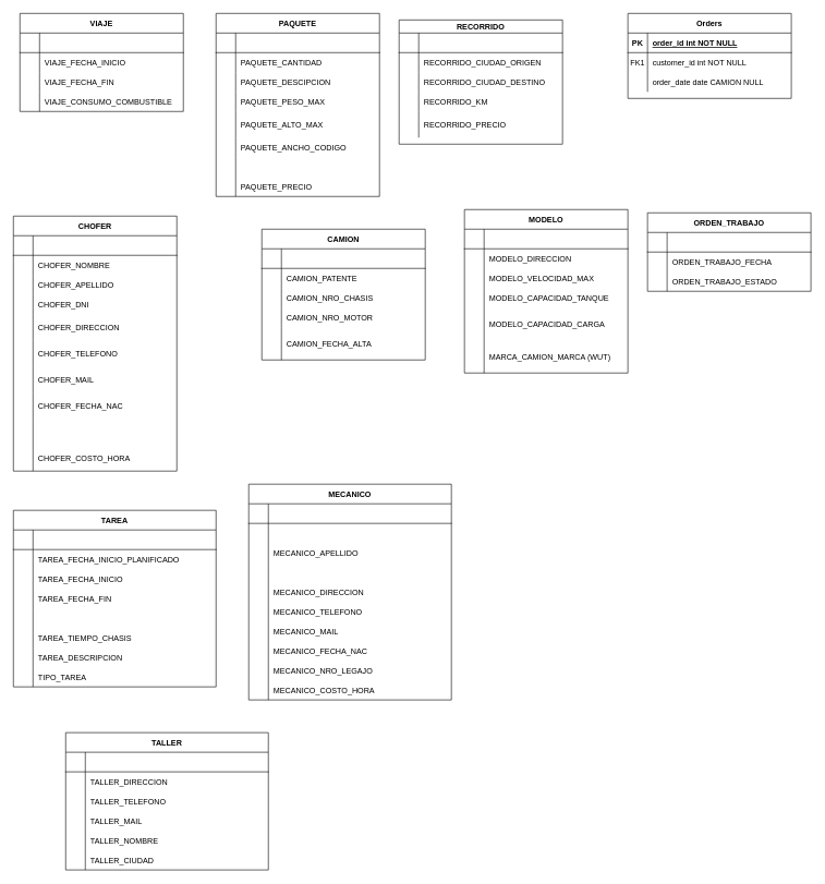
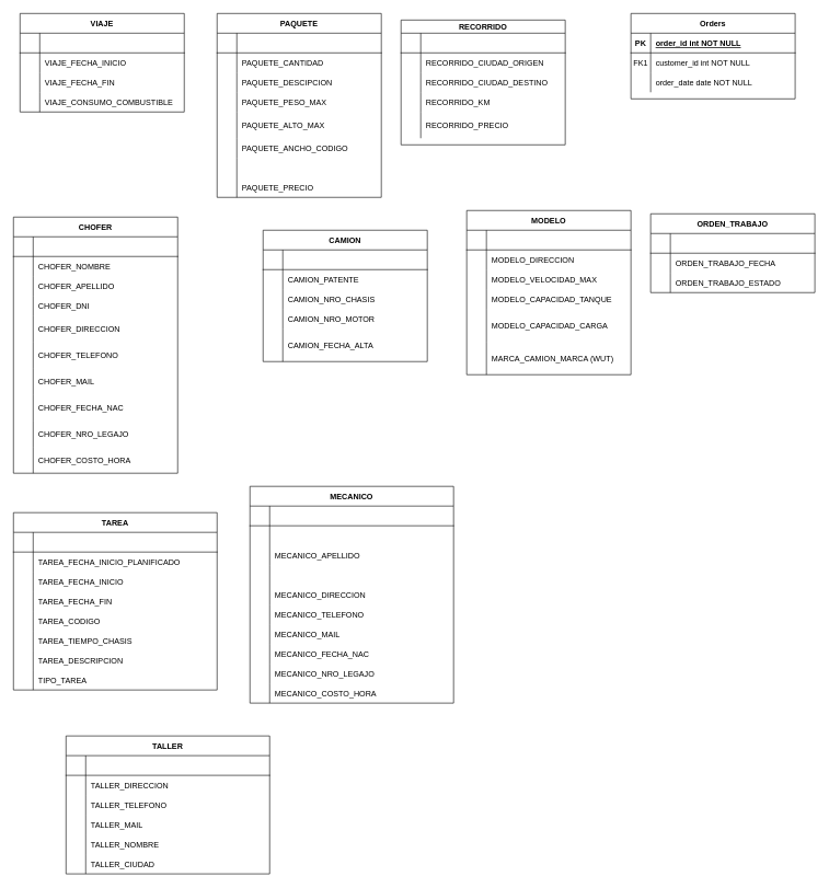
- <mxCell id="24" value="order_date date CAMION NULL" style="shape=partialRectangle;overflow=hidden;connectable=0;fillColor=none;top=0;left=0;bottom=0;right=0;align=left;spacingLeft=6;" vertex="1" parent="22"><mxGeometry x="30" width="220" height="30" as="geometry" /></mxCell>
+ <mxCell id="24" value="order_date date NOT NULL" style="shape=partialRectangle;overflow=hidden;connectable=0;fillColor=none;top=0;left=0;bottom=0;right=0;align=left;spacingLeft=6;" vertex="1" parent="22"><mxGeometry x="30" width="220" height="30" as="geometry" /></mxCell>
+ <mxCell id="76" value="CHOFER_NRO_LEGAJO" style="shape=partialRectangle;overflow=hidden;connectable=0;fillColor=none;top=0;left=0;bottom=0;right=0;align=left;spacingLeft=6;" vertex="1" parent="74"><mxGeometry x="30" width="220" height="40" as="geometry" /></mxCell>
+ <mxCell id="156" value="TAREA_CODIGO" style="shape=partialRectangle;overflow=hidden;connectable=0;fillColor=none;top=0;left=0;bottom=0;right=0;align=left;spacingLeft=6;" vertex="1" parent="154"><mxGeometry x="30" width="280" height="30" as="geometry" /></mxCell>
